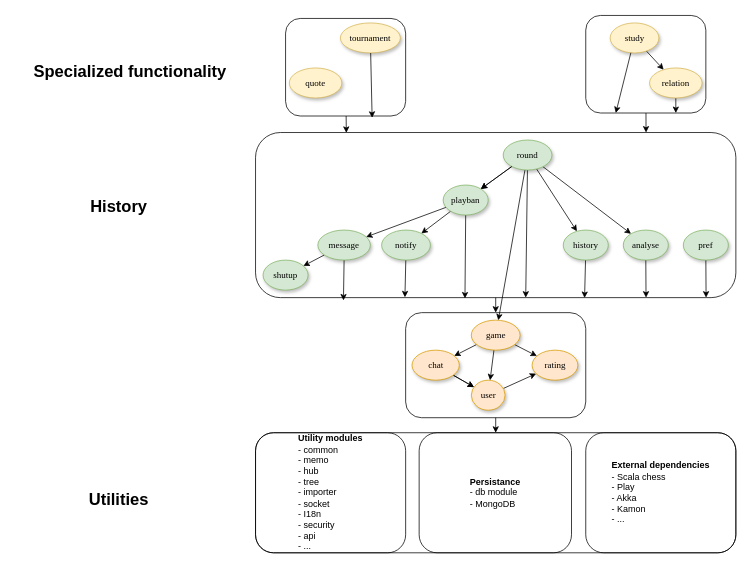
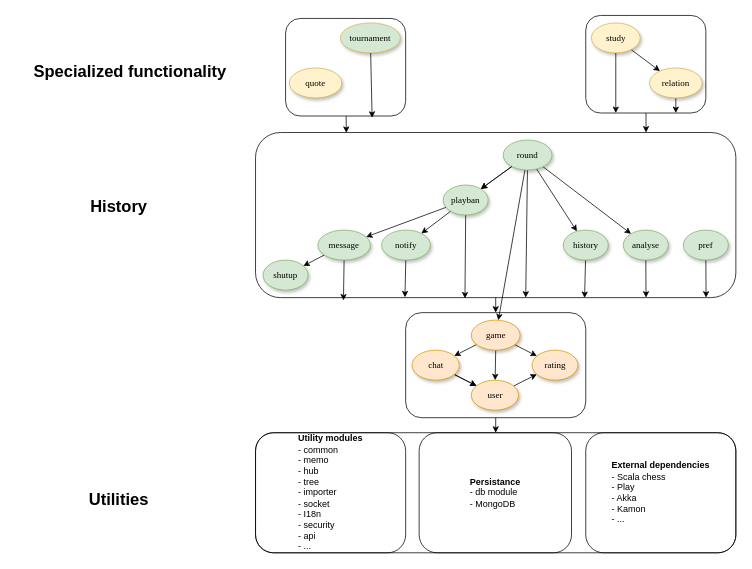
- <mxCell id="49" value="&lt;div&gt;tournament&lt;/div&gt;" style="ellipse;whiteSpace=wrap;html=1;rounded=0;shadow=1;comic=0;labelBackgroundColor=none;strokeColor=#d6b656;strokeWidth=1;fillColor=#fff2cc;fontFamily=Verdana;fontSize=12;align=center;" parent="1" vertex="1"><mxGeometry x="453" y="30" width="80" height="40" as="geometry" /></mxCell>
+ <mxCell id="49" value="&lt;div&gt;tournament&lt;/div&gt;" style="ellipse;whiteSpace=wrap;html=1;rounded=0;shadow=1;comic=0;labelBackgroundColor=none;strokeColor=#d6b656;strokeWidth=1;fillColor=#d5e8d4;fontFamily=Verdana;fontSize=12;align=center;" parent="1" vertex="1"><mxGeometry x="453" y="30" width="80" height="40" as="geometry" /></mxCell>
- <mxCell id="44" value="&lt;div&gt;study&lt;/div&gt;" style="ellipse;whiteSpace=wrap;html=1;rounded=0;shadow=1;comic=0;labelBackgroundColor=none;strokeColor=#d6b656;strokeWidth=1;fillColor=#fff2cc;fontFamily=Verdana;fontSize=12;align=center;" parent="1" vertex="1"><mxGeometry x="812.5" y="30" width="65" height="40" as="geometry" /></mxCell>
+ <mxCell id="44" value="&lt;div&gt;study&lt;/div&gt;" style="ellipse;whiteSpace=wrap;html=1;rounded=0;shadow=1;comic=0;labelBackgroundColor=none;strokeColor=#d6b656;strokeWidth=1;fillColor=#fff2cc;fontFamily=Verdana;fontSize=12;align=center;" parent="1" vertex="1"><mxGeometry x="787.5" y="30" width="65" height="40" as="geometry" /></mxCell>
- <mxCell id="10" value="user" style="ellipse;whiteSpace=wrap;html=1;rounded=0;shadow=1;comic=0;labelBackgroundColor=none;strokeColor=#d79b00;strokeWidth=1;fillColor=#ffe6cc;fontFamily=Verdana;fontSize=12;align=center;" parent="1" vertex="1"><mxGeometry x="627.5" y="506" width="45" height="40" as="geometry" /></mxCell>
+ <mxCell id="10" value="user" style="ellipse;whiteSpace=wrap;html=1;rounded=0;shadow=1;comic=0;labelBackgroundColor=none;strokeColor=#d79b00;strokeWidth=1;fillColor=#ffe6cc;fontFamily=Verdana;fontSize=12;align=center;" parent="1" vertex="1"><mxGeometry x="627.5" y="506" width="63" height="40" as="geometry" /></mxCell>
